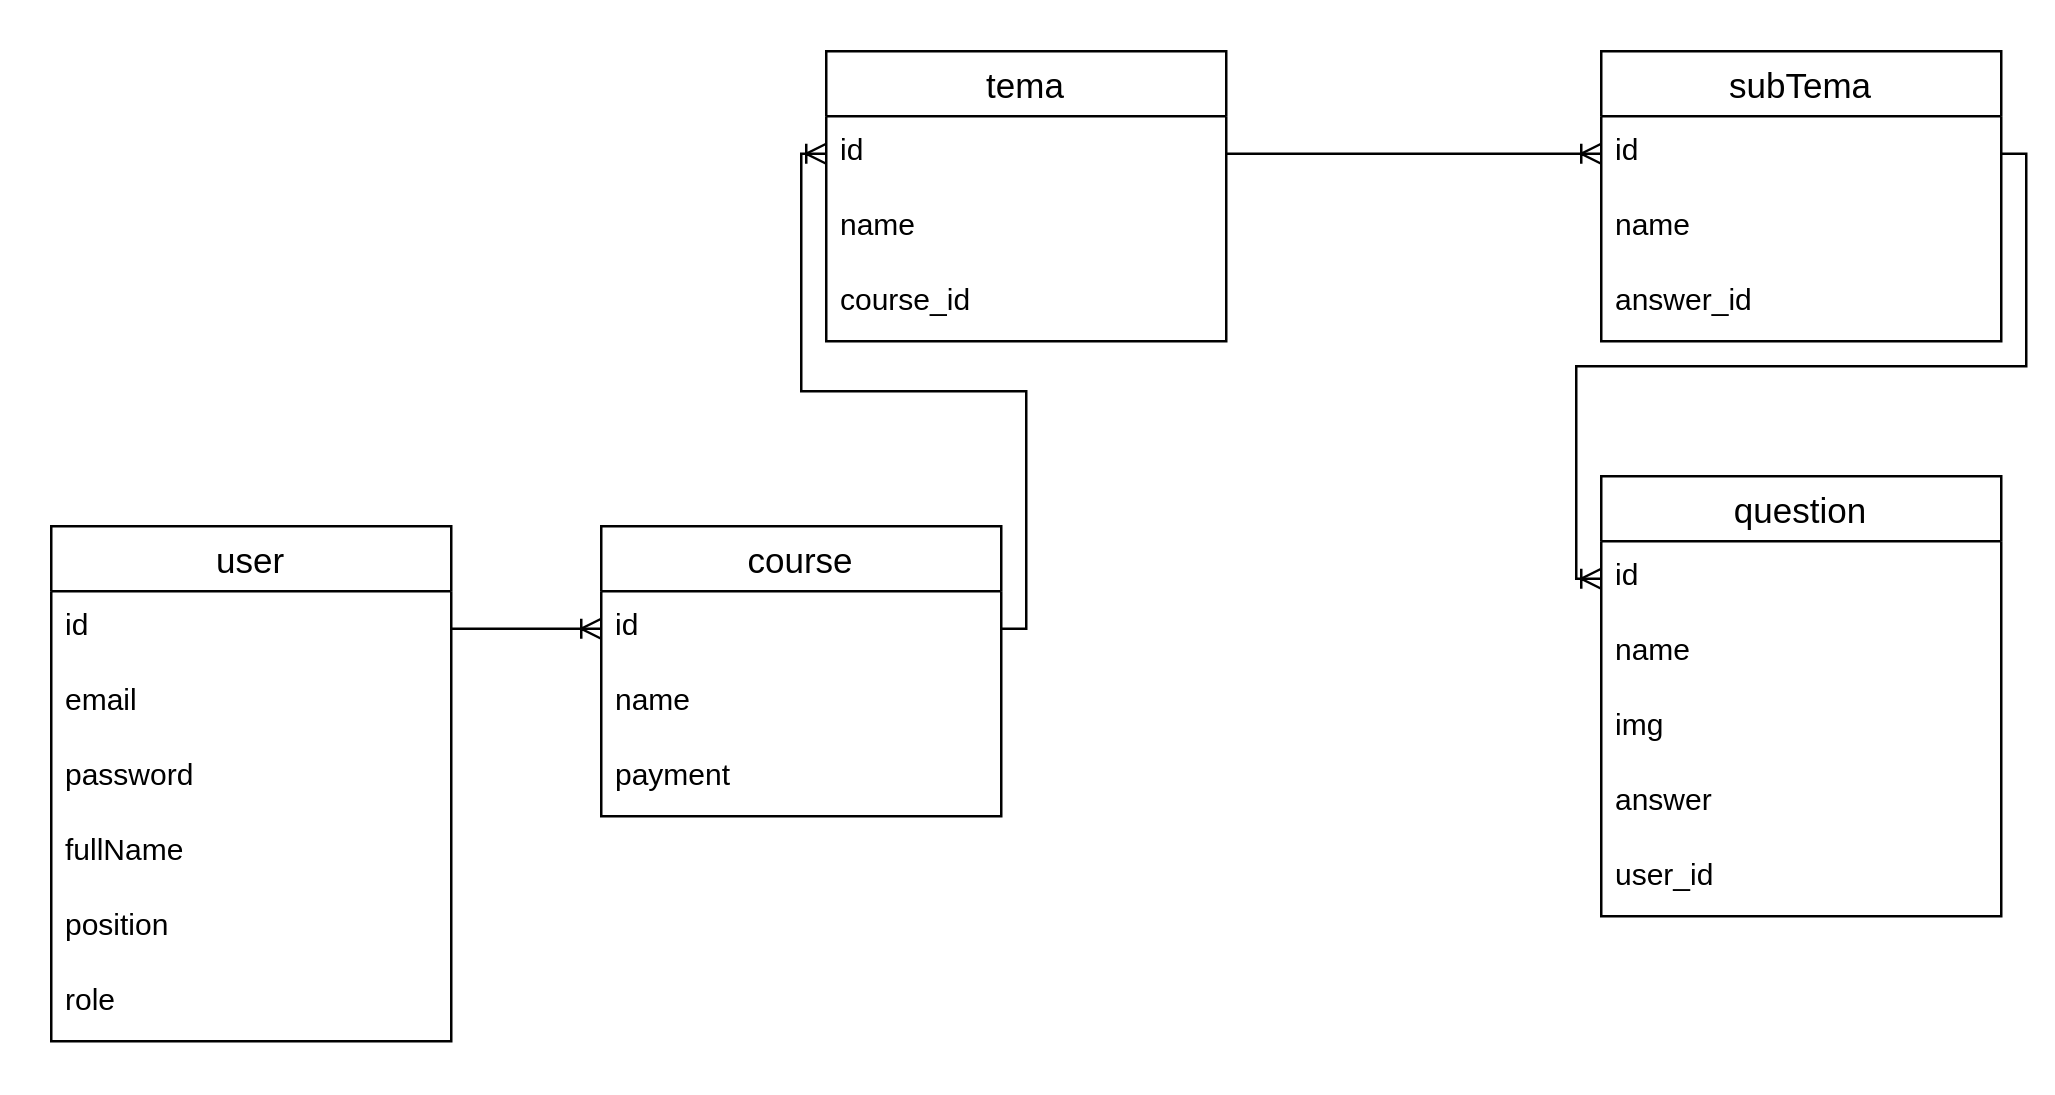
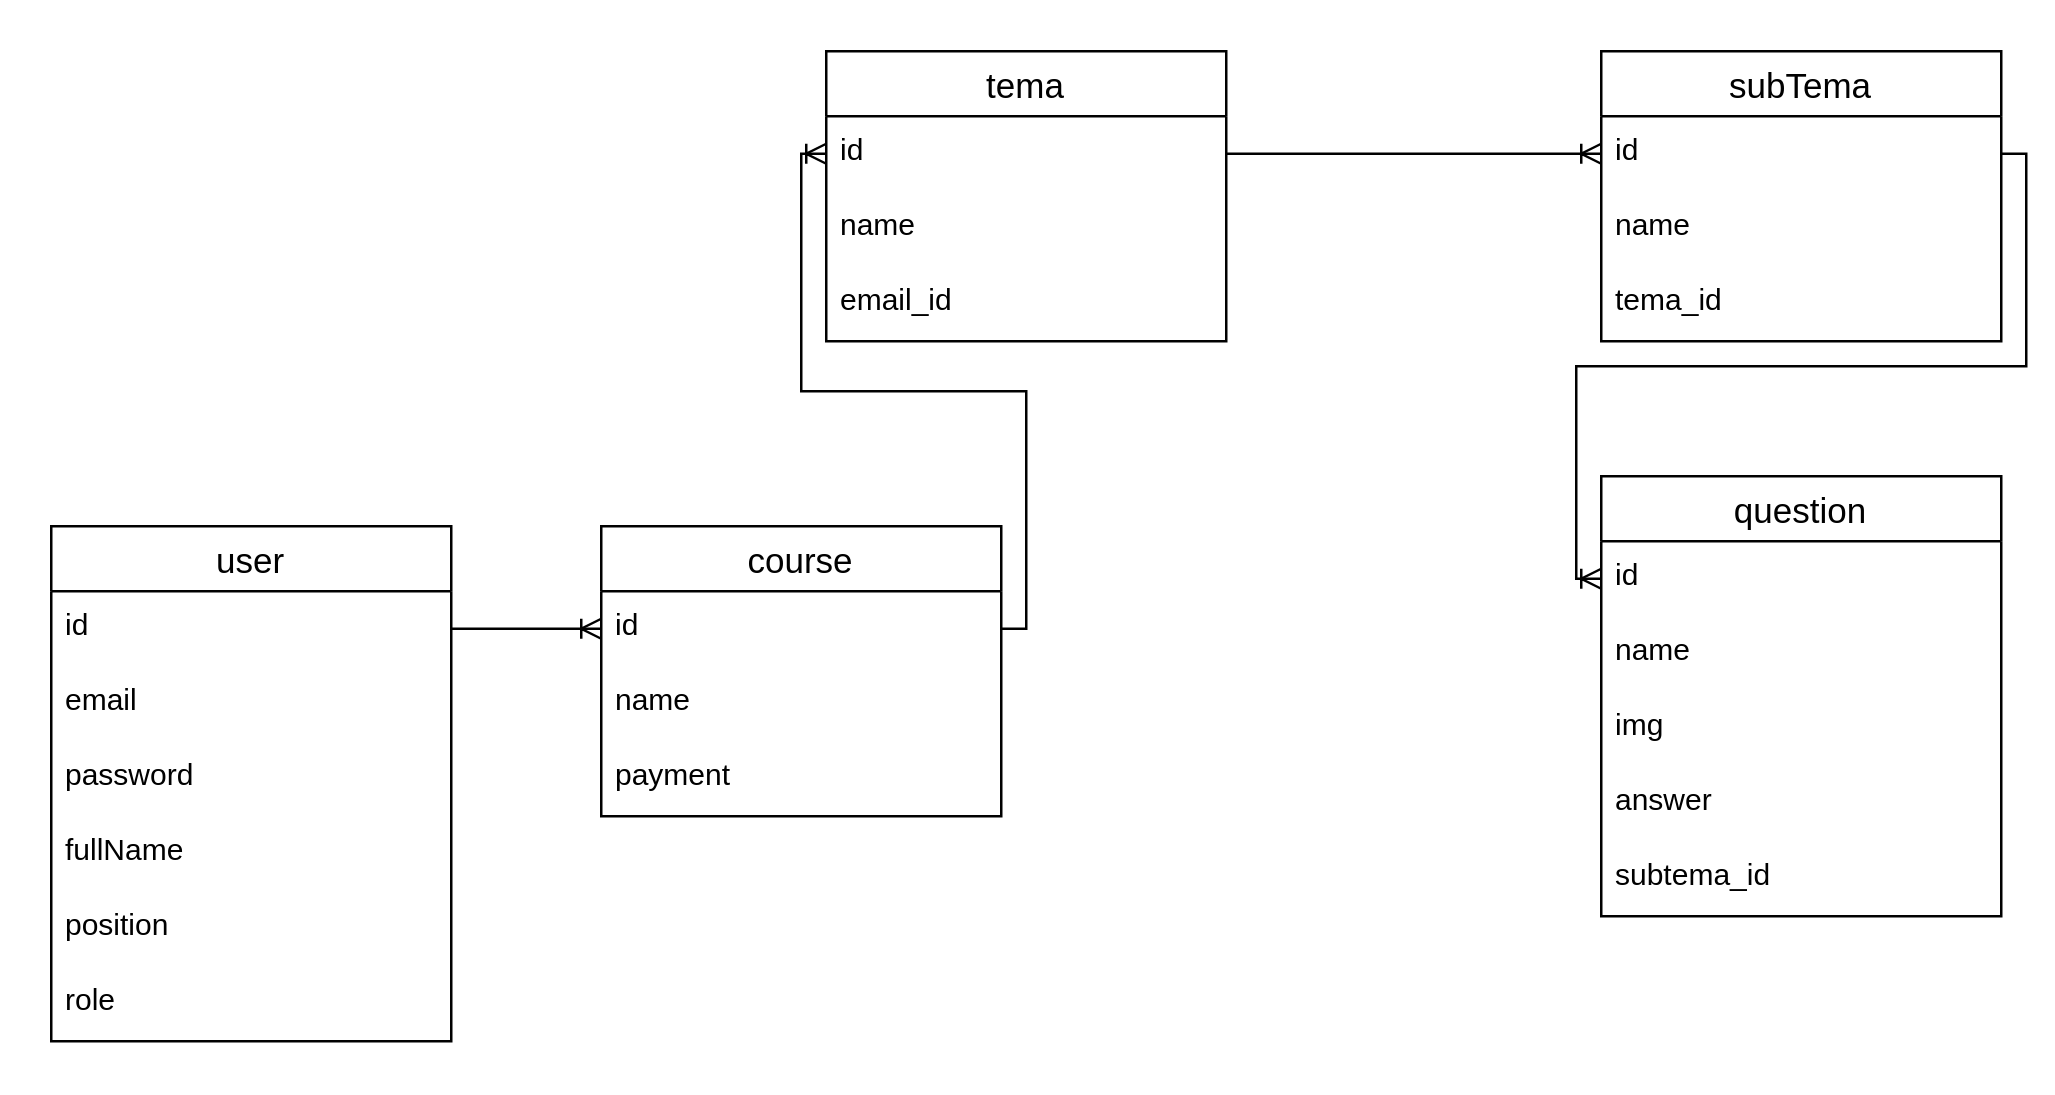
- <mxCell id="16" value="course_id" style="text;strokeColor=none;fillColor=none;spacingLeft=4;spacingRight=4;overflow=hidden;rotatable=0;points=[[0,0.5],[1,0.5]];portConstraint=eastwest;fontSize=12;whiteSpace=wrap;html=1;" vertex="1" parent="13"><mxGeometry y="86" width="160" height="30" as="geometry" /></mxCell>
+ <mxCell id="16" value="email_id" style="text;strokeColor=none;fillColor=none;spacingLeft=4;spacingRight=4;overflow=hidden;rotatable=0;points=[[0,0.5],[1,0.5]];portConstraint=eastwest;fontSize=12;whiteSpace=wrap;html=1;" vertex="1" parent="13"><mxGeometry y="86" width="160" height="30" as="geometry" /></mxCell>
- <mxCell id="20" value="answer_id" style="text;strokeColor=none;fillColor=none;spacingLeft=4;spacingRight=4;overflow=hidden;rotatable=0;points=[[0,0.5],[1,0.5]];portConstraint=eastwest;fontSize=12;whiteSpace=wrap;html=1;" vertex="1" parent="17"><mxGeometry y="86" width="160" height="30" as="geometry" /></mxCell>
+ <mxCell id="20" value="tema_id" style="text;strokeColor=none;fillColor=none;spacingLeft=4;spacingRight=4;overflow=hidden;rotatable=0;points=[[0,0.5],[1,0.5]];portConstraint=eastwest;fontSize=12;whiteSpace=wrap;html=1;" vertex="1" parent="17"><mxGeometry y="86" width="160" height="30" as="geometry" /></mxCell>
- <mxCell id="26" value="user_id" style="text;strokeColor=none;fillColor=none;spacingLeft=4;spacingRight=4;overflow=hidden;rotatable=0;points=[[0,0.5],[1,0.5]];portConstraint=eastwest;fontSize=12;whiteSpace=wrap;html=1;" vertex="1" parent="21"><mxGeometry y="146" width="160" height="30" as="geometry" /></mxCell>
+ <mxCell id="26" value="subtema_id" style="text;strokeColor=none;fillColor=none;spacingLeft=4;spacingRight=4;overflow=hidden;rotatable=0;points=[[0,0.5],[1,0.5]];portConstraint=eastwest;fontSize=12;whiteSpace=wrap;html=1;" vertex="1" parent="21"><mxGeometry y="146" width="160" height="30" as="geometry" /></mxCell>
